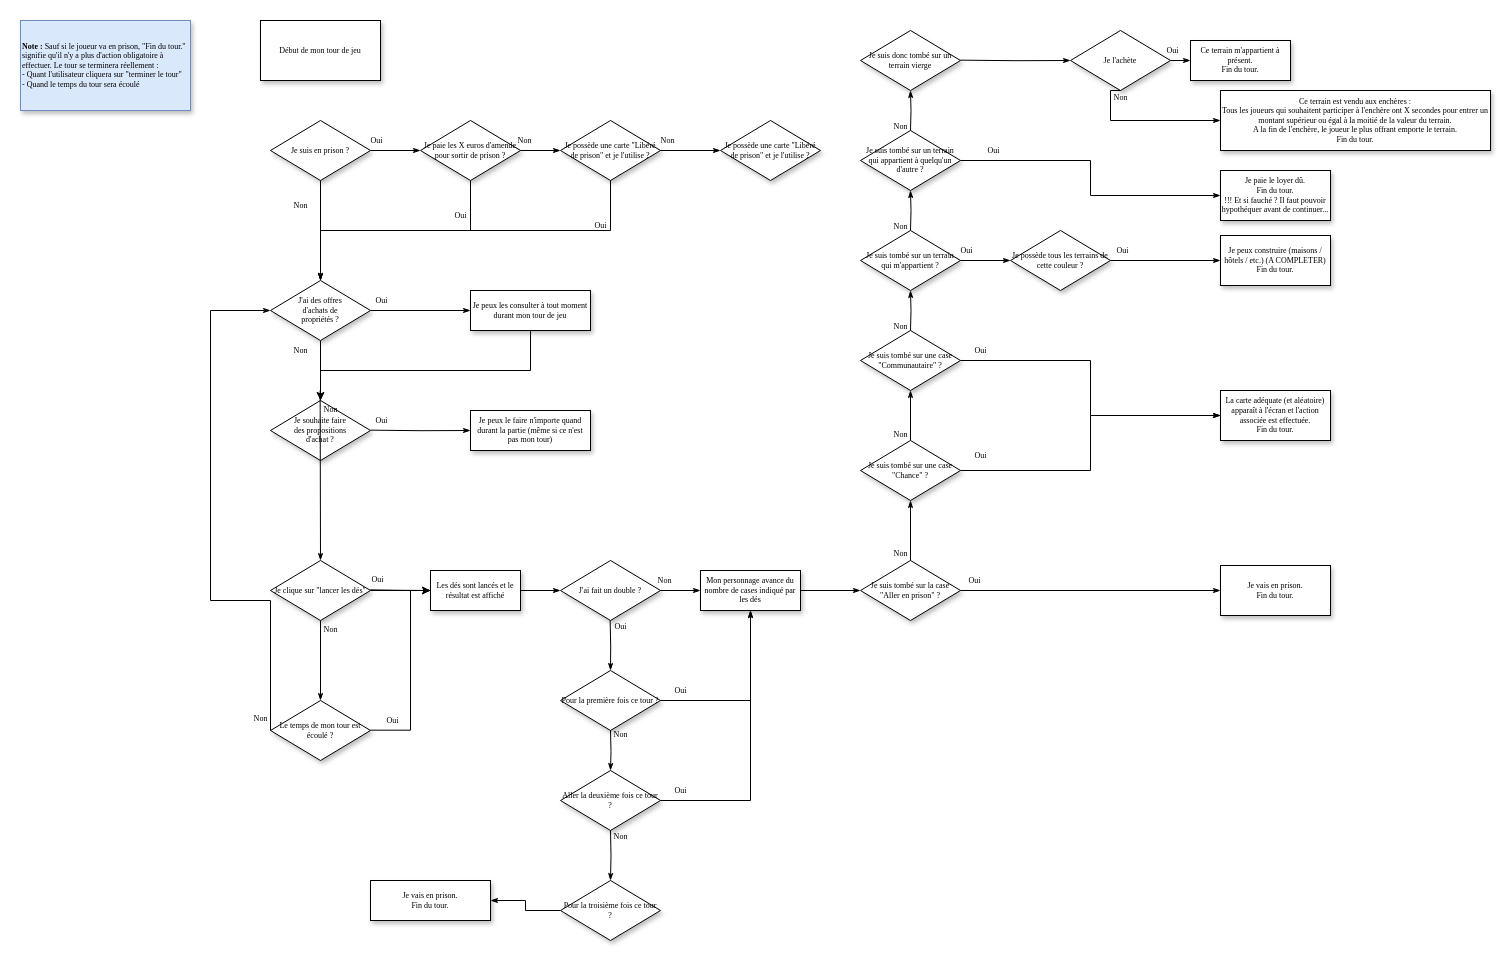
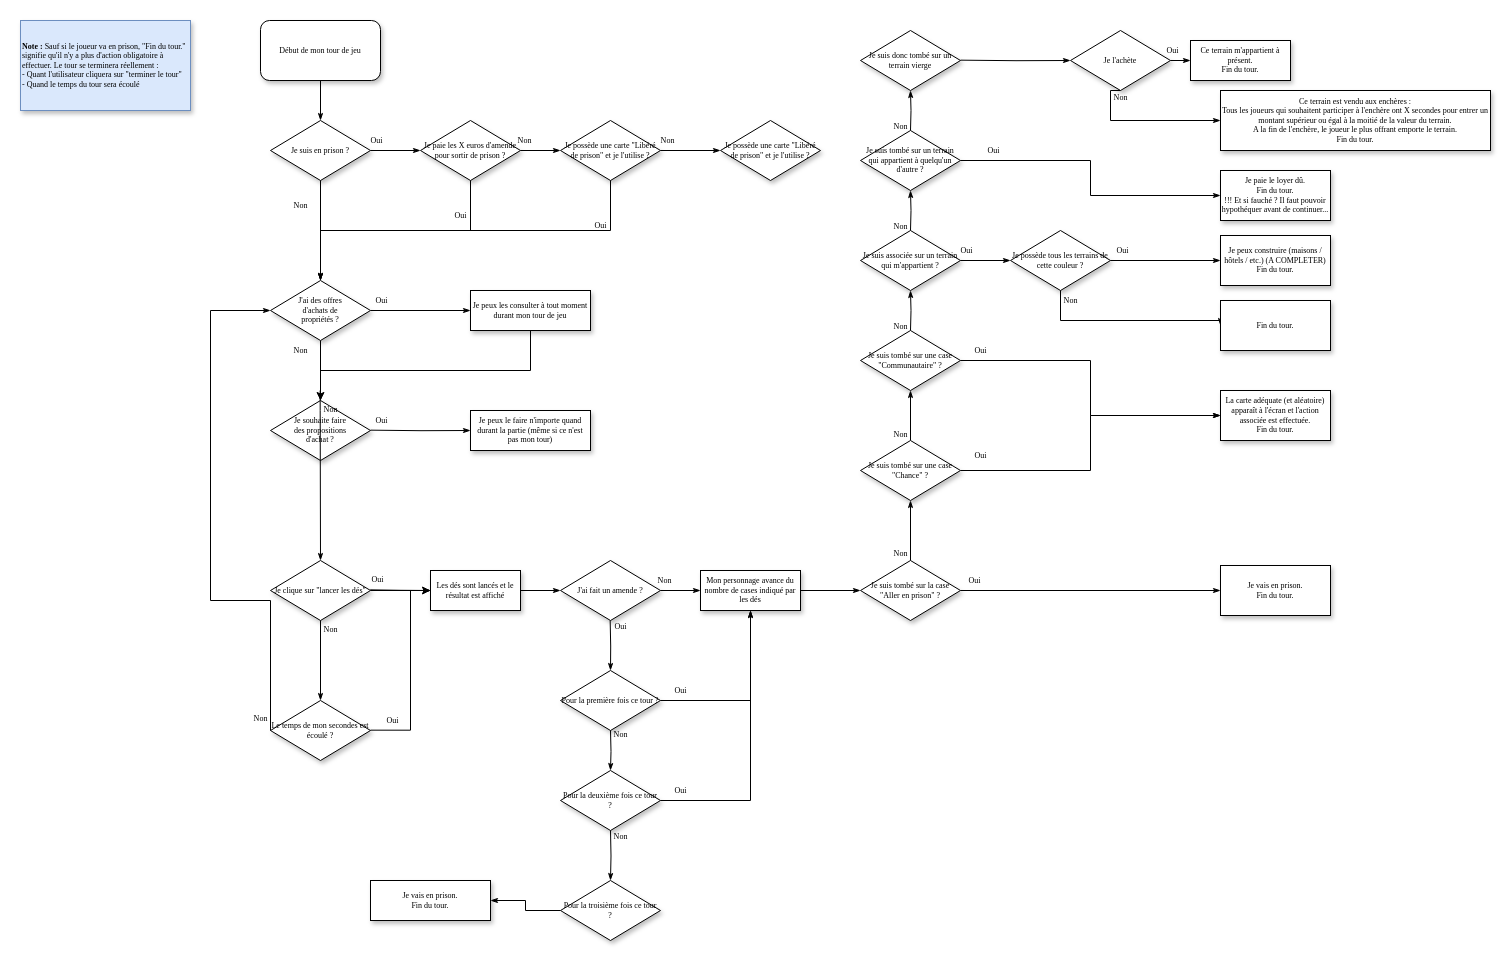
- <mxCell id="3" value="Début de mon tour de jeu" style="rounded=0;whiteSpace=wrap;html=1;shadow=1;labelBackgroundColor=none;strokeWidth=1;fontFamily=Verdana;fontSize=8;align=center;" parent="1" vertex="1"><mxGeometry x="260" y="20" width="120" height="60" as="geometry" /></mxCell>
+ <mxCell id="3" value="Début de mon tour de jeu" style="whiteSpace=wrap;html=1;shadow=1;labelBackgroundColor=none;strokeWidth=1;fontFamily=Verdana;fontSize=8;align=center;rounded=1;" parent="1" vertex="1"><mxGeometry x="260" y="20" width="120" height="60" as="geometry" /></mxCell>
+ <mxCell id="2" style="edgeStyle=orthogonalEdgeStyle;rounded=0;html=1;labelBackgroundColor=none;startSize=5;endArrow=classicThin;endFill=1;endSize=5;jettySize=auto;orthogonalLoop=1;strokeWidth=1;fontFamily=Verdana;fontSize=8;entryX=0.5;entryY=0;entryDx=0;entryDy=0;" parent="1" source="3" target="21" edge="1"><mxGeometry relative="1" as="geometry"><mxPoint x="320" y="110" as="targetPoint" /></mxGeometry></mxCell>
- <mxCell id="35" value="Je suis tombé sur un terrain qui m'appartient ?" style="rhombus;whiteSpace=wrap;html=1;rounded=0;shadow=1;labelBackgroundColor=none;strokeWidth=1;fontFamily=Verdana;fontSize=8;align=center;" vertex="1" parent="1"><mxGeometry x="860" y="230" width="100" height="60" as="geometry" /></mxCell>
+ <mxCell id="35" value="Je suis associée sur un terrain qui m'appartient ?" style="rhombus;whiteSpace=wrap;html=1;rounded=0;shadow=1;labelBackgroundColor=none;strokeWidth=1;fontFamily=Verdana;fontSize=8;align=center;" vertex="1" parent="1"><mxGeometry x="860" y="230" width="100" height="60" as="geometry" /></mxCell>
+ <mxCell id="62" value="Non" style="edgeStyle=orthogonalEdgeStyle;rounded=0;html=1;labelBackgroundColor=none;startSize=5;endArrow=classicThin;endFill=1;endSize=5;jettySize=auto;orthogonalLoop=1;strokeWidth=1;fontFamily=Verdana;fontSize=8;exitX=0.5;exitY=1;exitDx=0;exitDy=0;entryX=0;entryY=0.5;entryDx=0;entryDy=0;" edge="1" parent="1" source="60" target="63"><mxGeometry x="-0.593" y="20" relative="1" as="geometry"><mxPoint as="offset" /><mxPoint x="920" y="340" as="sourcePoint" /><mxPoint x="1120" y="320" as="targetPoint" /><Array as="points"><mxPoint x="1060" y="320" /><mxPoint x="1220" y="320" /></Array></mxGeometry></mxCell>
+ <mxCell id="63" value="Fin du tour." style="whiteSpace=wrap;html=1;rounded=0;shadow=1;labelBackgroundColor=none;strokeWidth=1;fontFamily=Verdana;fontSize=8;align=center;" vertex="1" parent="1"><mxGeometry x="1220" y="300" width="110" height="50" as="geometry" /></mxCell>
- <mxCell id="25" value="J'ai fait un double ?" style="rhombus;whiteSpace=wrap;html=1;rounded=0;shadow=1;labelBackgroundColor=none;strokeWidth=1;fontFamily=Verdana;fontSize=8;align=center;" vertex="1" parent="1"><mxGeometry x="560" y="560" width="100" height="60" as="geometry" /></mxCell>
+ <mxCell id="25" value="J'ai fait un amende ?" style="rhombus;whiteSpace=wrap;html=1;rounded=0;shadow=1;labelBackgroundColor=none;strokeWidth=1;fontFamily=Verdana;fontSize=8;align=center;" vertex="1" parent="1"><mxGeometry x="560" y="560" width="100" height="60" as="geometry" /></mxCell>
- <mxCell id="14" value="Le temps de mon tour est écoulé ?" style="rhombus;whiteSpace=wrap;html=1;rounded=0;shadow=1;labelBackgroundColor=none;strokeWidth=1;fontFamily=Verdana;fontSize=8;align=center;" vertex="1" parent="1"><mxGeometry x="270" y="700" width="100" height="60" as="geometry" /></mxCell>
+ <mxCell id="14" value="Le temps de mon secondes est écoulé ?" style="rhombus;whiteSpace=wrap;html=1;rounded=0;shadow=1;labelBackgroundColor=none;strokeWidth=1;fontFamily=Verdana;fontSize=8;align=center;" vertex="1" parent="1"><mxGeometry x="270" y="700" width="100" height="60" as="geometry" /></mxCell>
- <mxCell id="46" value="Aller la deuxième fois ce tour ?" style="rhombus;whiteSpace=wrap;html=1;rounded=0;shadow=1;labelBackgroundColor=none;strokeWidth=1;fontFamily=Verdana;fontSize=8;align=center;" vertex="1" parent="1"><mxGeometry x="560" y="770" width="100" height="60" as="geometry" /></mxCell>
+ <mxCell id="46" value="Pour la deuxième fois ce tour ?" style="rhombus;whiteSpace=wrap;html=1;rounded=0;shadow=1;labelBackgroundColor=none;strokeWidth=1;fontFamily=Verdana;fontSize=8;align=center;" vertex="1" parent="1"><mxGeometry x="560" y="770" width="100" height="60" as="geometry" /></mxCell>
